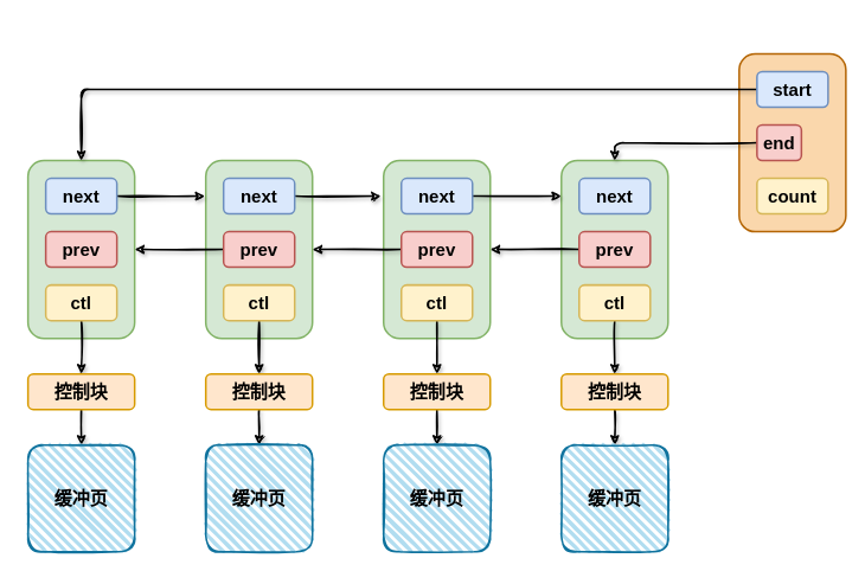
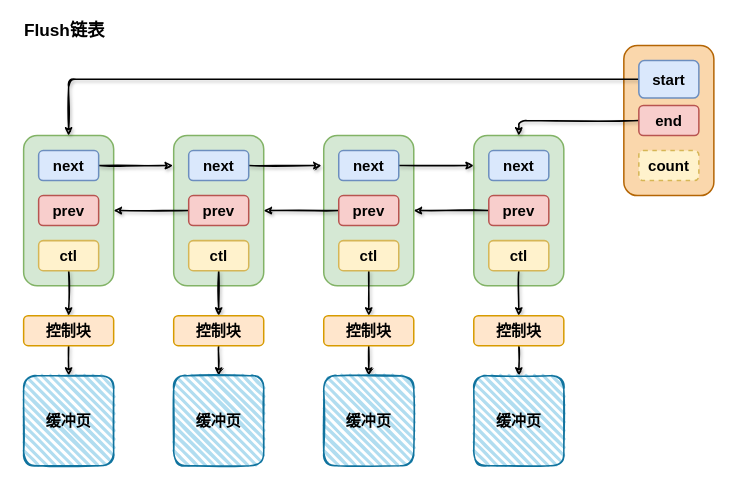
+ <mxCell id="46" value="Flush链表" style="text;html=1;align=center;verticalAlign=middle;resizable=0;points=[];autosize=1;strokeColor=none;fillColor=none;fontSize=23;fontStyle=1" vertex="1" parent="1"><mxGeometry x="20" y="20" width="130" height="40" as="geometry" /></mxCell>
- <mxCell id="38" value="start" style="rounded=1;whiteSpace=wrap;html=1;strokeWidth=2;fillWeight=4;hachureGap=8;hachureAngle=45;fillColor=#dae8fc;sketch=0;shadow=0;glass=0;strokeColor=#6c8ebf;fontStyle=1;fontSize=20;" vertex="1" parent="1"><mxGeometry x="851" y="80" width="80" height="40" as="geometry" /></mxCell>
+ <mxCell id="38" value="start" style="rounded=1;whiteSpace=wrap;html=1;strokeWidth=2;fillWeight=4;hachureGap=8;hachureAngle=45;fillColor=#dae8fc;sketch=0;shadow=0;glass=0;strokeColor=#6c8ebf;fontStyle=1;fontSize=20;" vertex="1" parent="1"><mxGeometry x="851" y="80" width="80" height="50" as="geometry" /></mxCell>
- <mxCell id="40" value="end" style="rounded=1;whiteSpace=wrap;html=1;strokeWidth=2;fillWeight=4;hachureGap=8;hachureAngle=45;fillColor=#f8cecc;sketch=0;shadow=0;glass=0;strokeColor=#b85450;fontStyle=1;fontSize=20;" vertex="1" parent="1"><mxGeometry x="851" y="140" width="50" height="40" as="geometry" /></mxCell>
+ <mxCell id="40" value="end" style="rounded=1;whiteSpace=wrap;html=1;strokeWidth=2;fillWeight=4;hachureGap=8;hachureAngle=45;fillColor=#f8cecc;sketch=0;shadow=0;glass=0;strokeColor=#b85450;fontStyle=1;fontSize=20;" vertex="1" parent="1"><mxGeometry x="851" y="140" width="80" height="40" as="geometry" /></mxCell>
- <mxCell id="41" value="count" style="rounded=1;whiteSpace=wrap;html=1;strokeWidth=2;fillWeight=4;hachureGap=8;hachureAngle=45;fillColor=#fff2cc;sketch=0;shadow=0;glass=0;strokeColor=#d6b656;fontStyle=1;fontSize=20;" vertex="1" parent="1"><mxGeometry x="851" y="200" width="80" height="40" as="geometry" /></mxCell>
+ <mxCell id="41" value="count" style="rounded=1;whiteSpace=wrap;html=1;strokeWidth=2;fillWeight=4;hachureGap=8;hachureAngle=45;fillColor=#fff2cc;sketch=0;shadow=0;glass=0;strokeColor=#d6b656;fontStyle=1;fontSize=20;dashed=1;" vertex="1" parent="1"><mxGeometry x="851" y="200" width="80" height="40" as="geometry" /></mxCell>
